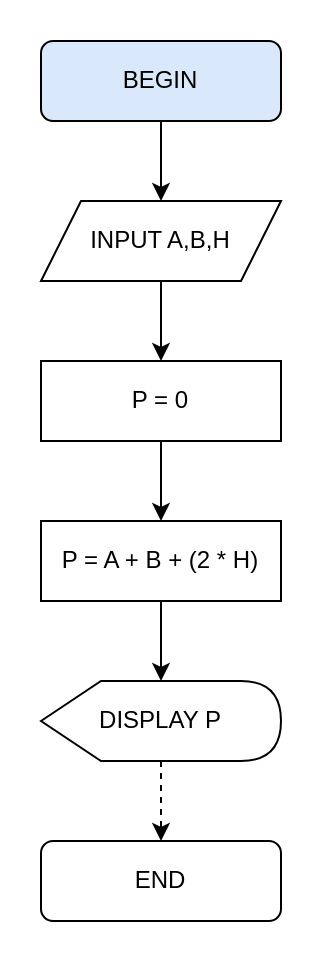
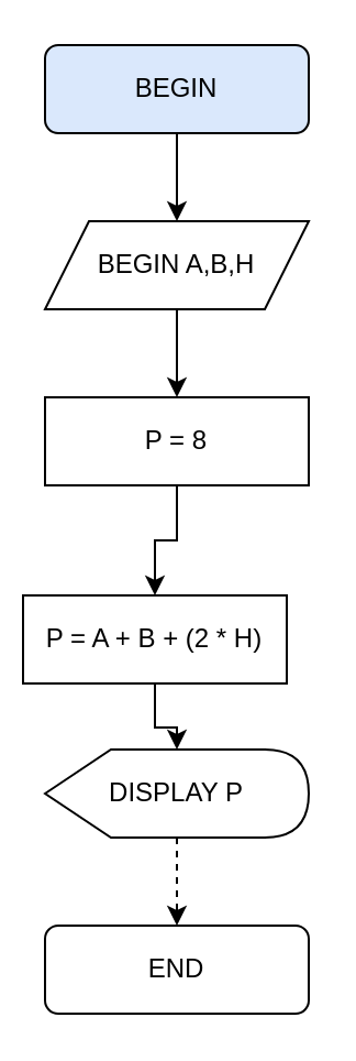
- <mxCell id="5" value="INPUT A,B,H" style="shape=parallelogram;perimeter=parallelogramPerimeter;whiteSpace=wrap;html=1;fixedSize=1;" vertex="1" parent="1"><mxGeometry x="20" y="100" width="120" height="40" as="geometry" /></mxCell>
+ <mxCell id="5" value="BEGIN A,B,H" style="shape=parallelogram;perimeter=parallelogramPerimeter;whiteSpace=wrap;html=1;fixedSize=1;" vertex="1" parent="1"><mxGeometry x="20" y="100" width="120" height="40" as="geometry" /></mxCell>
- <mxCell id="7" value="P = 0" style="rounded=0;whiteSpace=wrap;html=1;" vertex="1" parent="1"><mxGeometry x="20" y="180" width="120" height="40" as="geometry" /></mxCell>
+ <mxCell id="7" value="P = 8" style="rounded=0;whiteSpace=wrap;html=1;" vertex="1" parent="1"><mxGeometry x="20" y="180" width="120" height="40" as="geometry" /></mxCell>
- <mxCell id="9" value="P = A + B + (2 * H)" style="rounded=0;whiteSpace=wrap;html=1;" vertex="1" parent="1"><mxGeometry x="20" y="260" width="120" height="40" as="geometry" /></mxCell>
+ <mxCell id="9" value="P = A + B + (2 * H)" style="rounded=0;whiteSpace=wrap;html=1;" vertex="1" parent="1"><mxGeometry x="10" y="270" width="120" height="40" as="geometry" /></mxCell>
